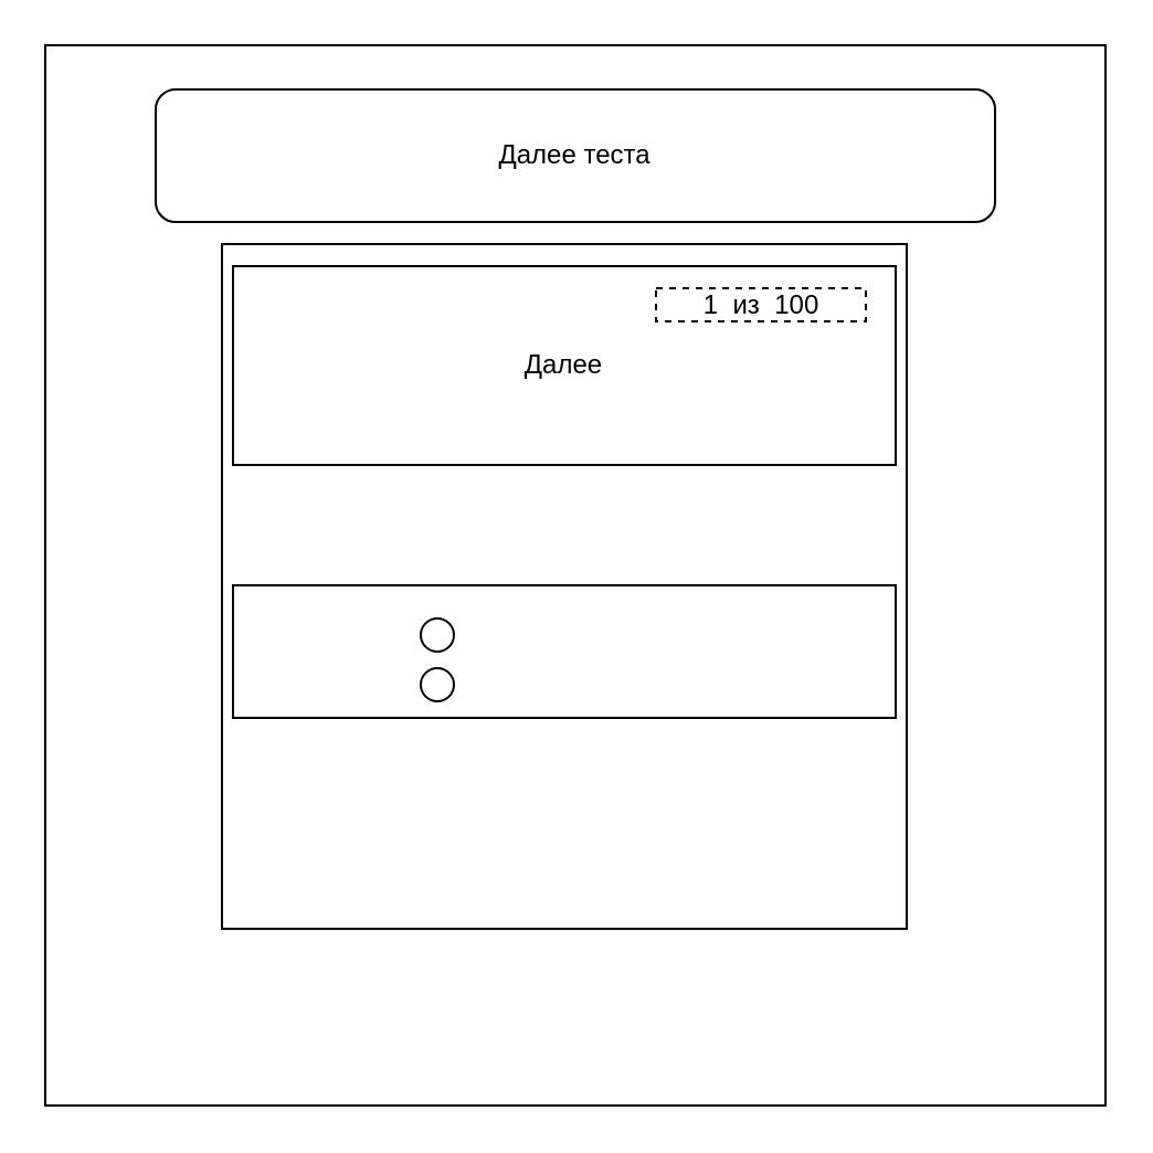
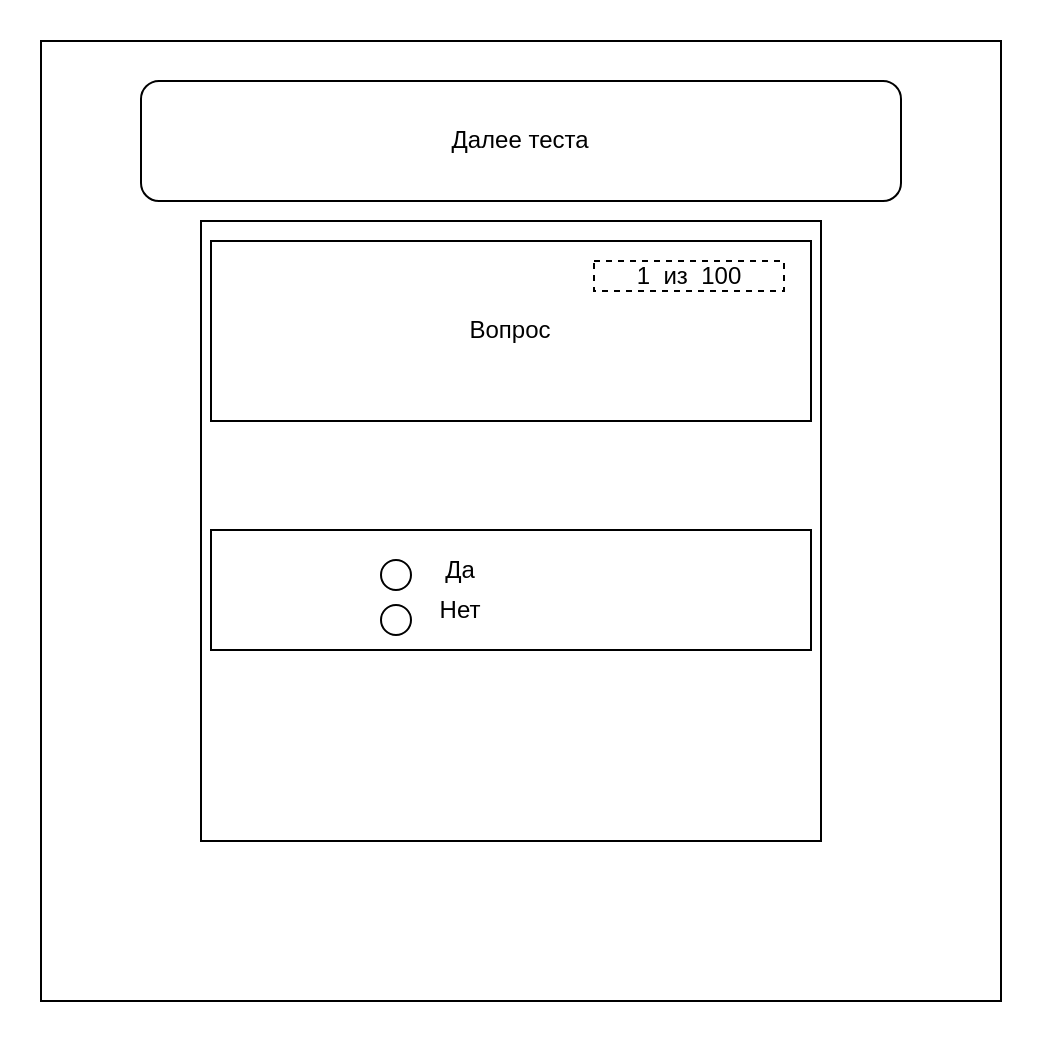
- <mxCell id="5" value="Далее" style="rounded=0;whiteSpace=wrap;html=1;" vertex="1" parent="1"><mxGeometry x="105" y="120" width="300" height="90" as="geometry" /></mxCell>
+ <mxCell id="5" value="Вопрос" style="rounded=0;whiteSpace=wrap;html=1;" vertex="1" parent="1"><mxGeometry x="105" y="120" width="300" height="90" as="geometry" /></mxCell>
+ <mxCell id="10" value="Да" style="text;html=1;strokeColor=none;fillColor=none;align=center;verticalAlign=middle;whiteSpace=wrap;rounded=0;" vertex="1" parent="1"><mxGeometry x="210" y="274.5" width="40" height="20" as="geometry" /></mxCell>
+ <mxCell id="11" value="Нет" style="text;html=1;strokeColor=none;fillColor=none;align=center;verticalAlign=middle;whiteSpace=wrap;rounded=0;" vertex="1" parent="1"><mxGeometry x="210" y="294.5" width="40" height="20" as="geometry" /></mxCell>
